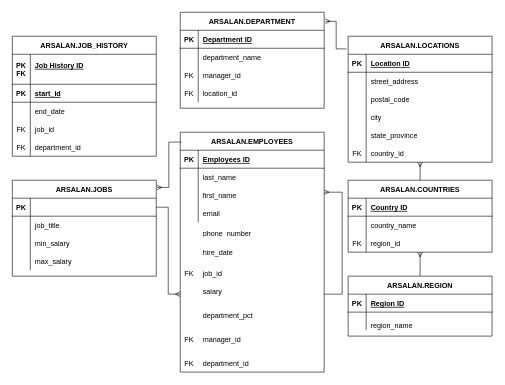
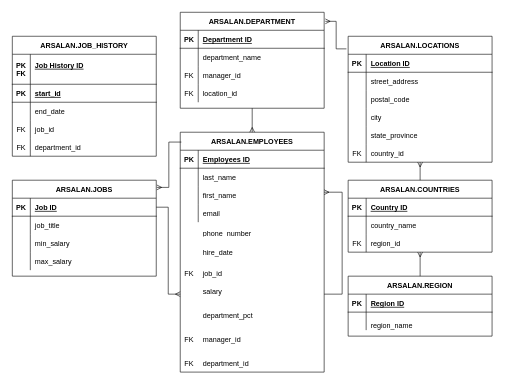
+ <mxCell id="99" value="" style="endArrow=ERmany;startArrow=none;endFill=0;startFill=0;entryX=0.5;entryY=0;entryDx=0;entryDy=0;exitX=0.5;exitY=1;exitDx=0;exitDy=0;rounded=0;" edge="1" parent="1" source="18" target="70"><mxGeometry width="100" height="100" relative="1" as="geometry"><mxPoint x="600" y="130" as="sourcePoint" /><mxPoint x="559.04" y="69.01" as="targetPoint" /></mxGeometry></mxCell>
+ <mxCell id="87" value="Job ID" style="shape=partialRectangle;overflow=hidden;connectable=0;fillColor=none;top=0;left=0;bottom=0;right=0;align=left;spacingLeft=6;fontStyle=5;rounded=0;" vertex="1" parent="85"><mxGeometry x="30" width="210" height="30" as="geometry"><mxRectangle width="210" height="30" as="alternateBounds" /></mxGeometry></mxCell>
